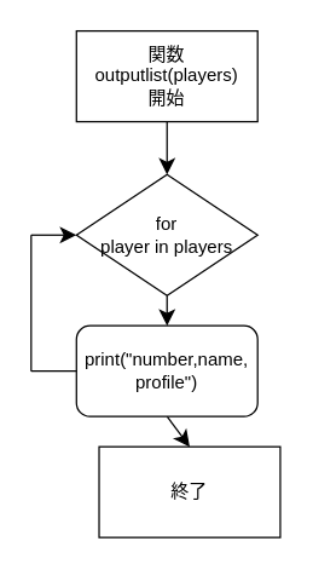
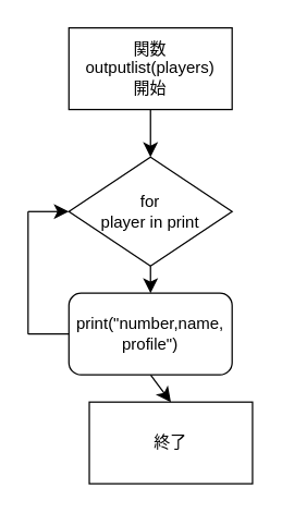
- <mxCell id="7" value="for&lt;div&gt;player in players&lt;/div&gt;" style="rhombus;whiteSpace=wrap;html=1;" vertex="1" parent="1"><mxGeometry y="115" width="120" height="80" as="geometry" x="50" /></mxCell>
+ <mxCell id="7" value="for&lt;div&gt;player in print&lt;/div&gt;" style="rhombus;whiteSpace=wrap;html=1;" vertex="1" parent="1"><mxGeometry y="115" width="120" height="80" as="geometry" x="50" /></mxCell>
